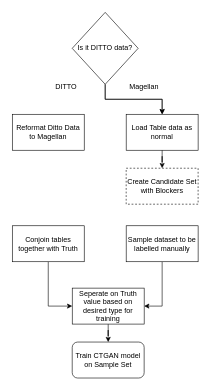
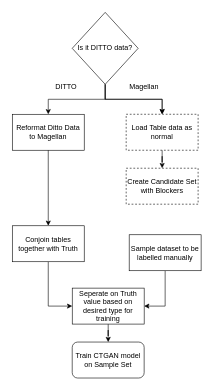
+ <mxCell id="4" value="" style="edgeStyle=orthogonalEdgeStyle;rounded=0;orthogonalLoop=1;jettySize=auto;html=1;" parent="1" source="5" target="10" edge="1"><mxGeometry relative="1" as="geometry" /></mxCell>
- <mxCell id="9" value="Load Table data as normal" style="whiteSpace=wrap;html=1;" parent="1" vertex="1"><mxGeometry x="210" y="190" width="120" height="60" as="geometry" /></mxCell>
+ <mxCell id="9" value="Load Table data as normal" style="whiteSpace=wrap;html=1;dashed=1;" parent="1" vertex="1"><mxGeometry x="210" y="190" width="120" height="60" as="geometry" /></mxCell>
+ <mxCell id="12" style="edgeStyle=orthogonalEdgeStyle;rounded=0;orthogonalLoop=1;jettySize=auto;html=1;entryX=0.5;entryY=0;entryDx=0;entryDy=0;" parent="1" source="10" target="11" edge="1"><mxGeometry relative="1" as="geometry" /></mxCell>
- <mxCell id="15" value="Sample dataset to be labelled manually" style="whiteSpace=wrap;html=1;" parent="1" vertex="1"><mxGeometry x="210" y="376" width="120" height="60" as="geometry" /></mxCell>
+ <mxCell id="15" value="Sample dataset to be labelled manually" style="whiteSpace=wrap;html=1;" parent="1" vertex="1"><mxGeometry x="215" y="391" width="120" height="60" as="geometry" /></mxCell>
